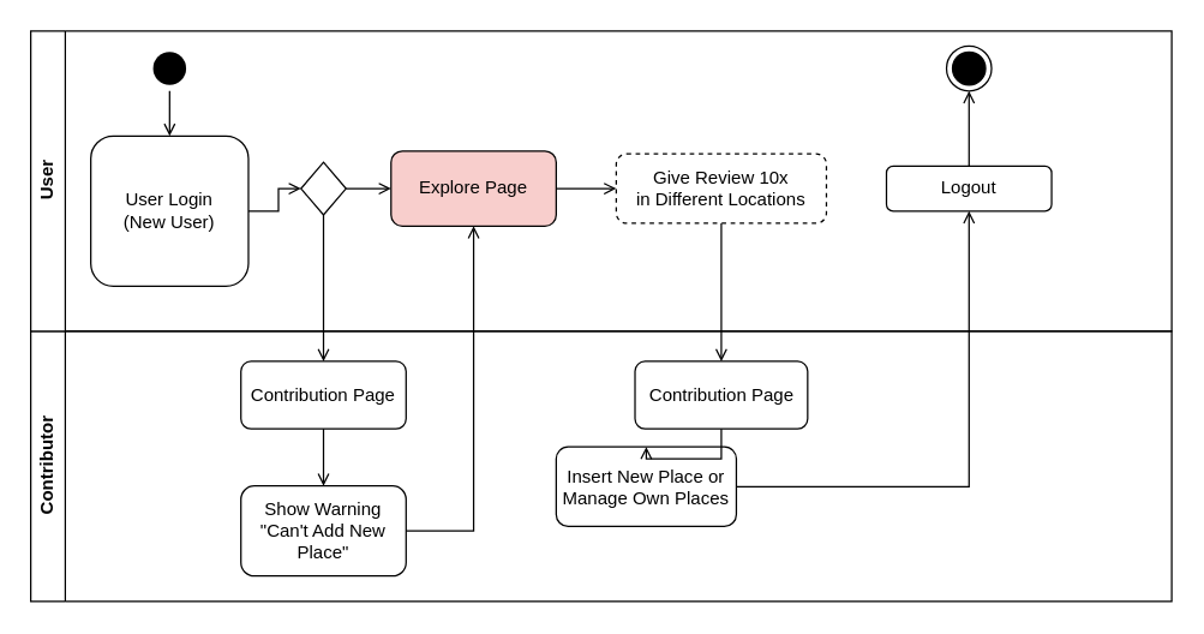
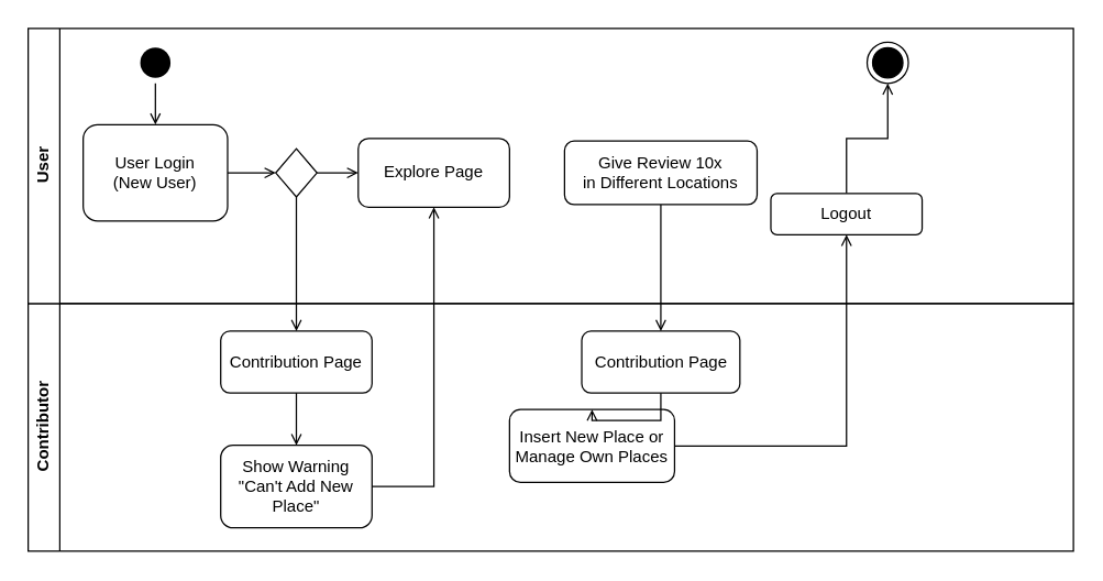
- <mxCell id="15" value="Explore Page" style="verticalAlign=middle;whiteSpace=wrap;rounded=1;fillColor=#f8cecc;" parent="9" vertex="1"><mxGeometry x="240" y="80" width="110" height="50" as="geometry" /></mxCell>
+ <mxCell id="15" value="Explore Page" style="verticalAlign=middle;whiteSpace=wrap;rounded=1;" parent="9" vertex="1"><mxGeometry x="240" y="80" width="110" height="50" as="geometry" /></mxCell>
- <mxCell id="18" style="rounded=0;orthogonalLoop=1;jettySize=auto;html=1;entryX=0;entryY=0.5;entryDx=0;entryDy=0;endArrow=open;endFill=0;exitX=1;exitY=0.5;exitDx=0;exitDy=0;" parent="9" source="15" target="17" edge="1"><mxGeometry relative="1" as="geometry"><mxPoint x="253" y="107" as="sourcePoint" /><mxPoint x="300" y="55" as="targetPoint" /></mxGeometry></mxCell>
- <mxCell id="17" value="Give Review 10x in Different Locations" style="verticalAlign=middle;whiteSpace=wrap;rounded=1;dashed=1;" parent="9" vertex="1"><mxGeometry x="390" y="81.88" width="140" height="46.25" as="geometry" /></mxCell>
+ <mxCell id="17" value="Give Review 10x in Different Locations" style="verticalAlign=middle;whiteSpace=wrap;rounded=1;" parent="9" vertex="1"><mxGeometry x="390" y="81.88" width="140" height="46.25" as="geometry" /></mxCell>
- <mxCell id="20" value="Logout" style="verticalAlign=middle;whiteSpace=wrap;rounded=1;" parent="9" vertex="1"><mxGeometry x="570" y="90.01" width="110" height="30" as="geometry" /></mxCell>
+ <mxCell id="20" value="Logout" style="verticalAlign=middle;whiteSpace=wrap;rounded=1;" parent="9" vertex="1"><mxGeometry x="540" y="120.01" width="110" height="30" as="geometry" /></mxCell>
- <mxCell id="13" value="User Login&#10;(New User)" style="verticalAlign=middle;whiteSpace=wrap;rounded=1;" parent="9" vertex="1"><mxGeometry x="40" y="70" width="105" height="100" as="geometry" /></mxCell>
+ <mxCell id="13" value="User Login&#10;(New User)" style="verticalAlign=middle;whiteSpace=wrap;rounded=1;" parent="9" vertex="1"><mxGeometry x="40" y="70" width="105" height="70" as="geometry" /></mxCell>
